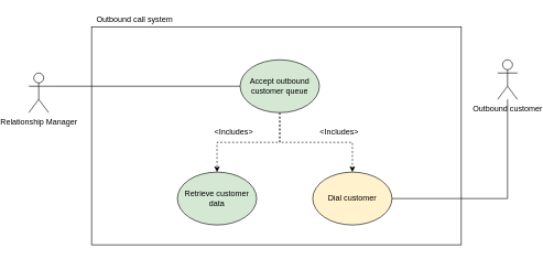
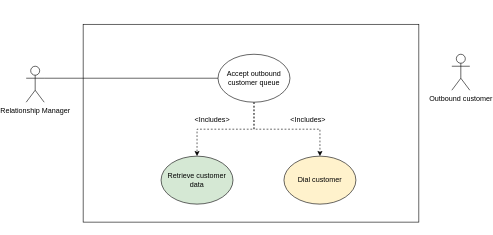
- <mxCell id="6" value="Outbound call system" style="text;html=1;align=center;verticalAlign=middle;resizable=0;points=[];autosize=1;" vertex="1" parent="1"><mxGeometry x="115" y="20" width="130" height="20" as="geometry" /></mxCell>
- <mxCell id="9" value="Accept outbound customer queue" style="ellipse;whiteSpace=wrap;html=1;fillColor=#d5e8d4;" vertex="1" parent="1"><mxGeometry x="340" y="90" width="120" height="80" as="geometry" /></mxCell>
+ <mxCell id="9" value="Accept outbound customer queue" style="ellipse;whiteSpace=wrap;html=1;" vertex="1" parent="1"><mxGeometry x="340" y="90" width="120" height="80" as="geometry" /></mxCell>
- <mxCell id="11" style="edgeStyle=orthogonalEdgeStyle;rounded=0;orthogonalLoop=1;jettySize=auto;html=1;exitX=1;exitY=0.5;exitDx=0;exitDy=0;endArrow=none;endFill=0;" edge="1" parent="1" source="12" target="3"><mxGeometry relative="1" as="geometry" /></mxCell>
